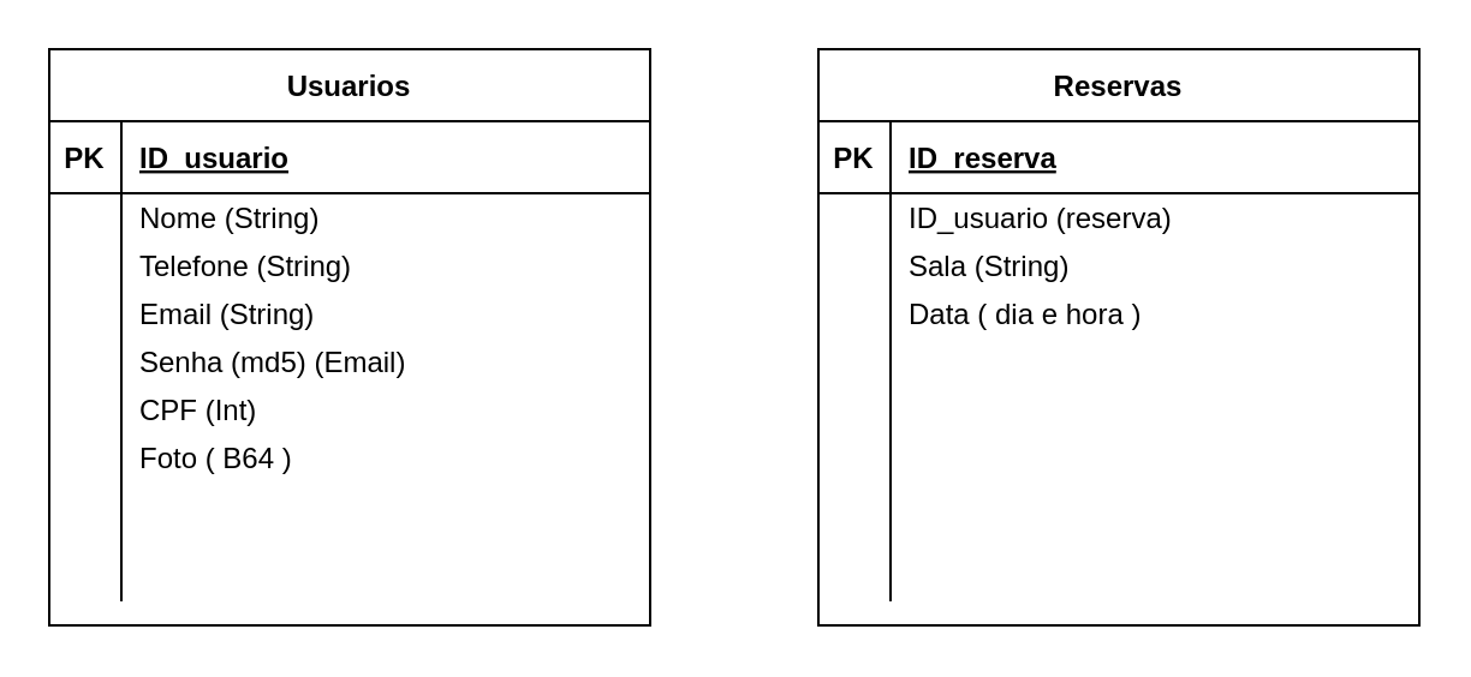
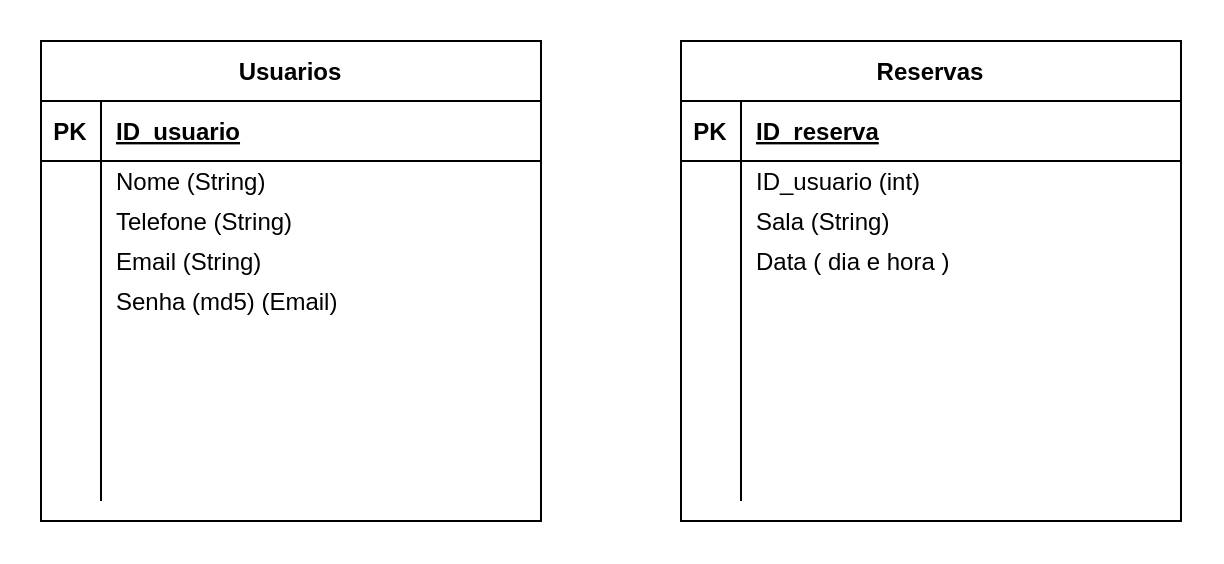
- <mxCell id="21" value="ID_usuario (reserva)" style="shape=partialRectangle;overflow=hidden;connectable=0;fillColor=none;top=0;left=0;bottom=0;right=0;align=left;spacingLeft=6;" vertex="1" parent="19"><mxGeometry x="30" width="220" height="20" as="geometry"><mxRectangle width="220" height="20" as="alternateBounds" /></mxGeometry></mxCell>
+ <mxCell id="21" value="ID_usuario (int)" style="shape=partialRectangle;overflow=hidden;connectable=0;fillColor=none;top=0;left=0;bottom=0;right=0;align=left;spacingLeft=6;" vertex="1" parent="19"><mxGeometry x="30" width="220" height="20" as="geometry"><mxRectangle width="220" height="20" as="alternateBounds" /></mxGeometry></mxCell>
- <mxCell id="13" value="CPF (Int)" style="shape=partialRectangle;overflow=hidden;connectable=0;fillColor=none;top=0;left=0;bottom=0;right=0;align=left;spacingLeft=6;" parent="1" vertex="1"><mxGeometry x="50" y="160" width="220" height="20" as="geometry"><mxRectangle width="220" height="20" as="alternateBounds" /></mxGeometry></mxCell>
- <mxCell id="14" value="Foto ( B64 )" style="shape=partialRectangle;overflow=hidden;connectable=0;fillColor=none;top=0;left=0;bottom=0;right=0;align=left;spacingLeft=6;" parent="1" vertex="1"><mxGeometry x="50" y="180" width="220" height="20" as="geometry"><mxRectangle width="220" height="20" as="alternateBounds" /></mxGeometry></mxCell>
